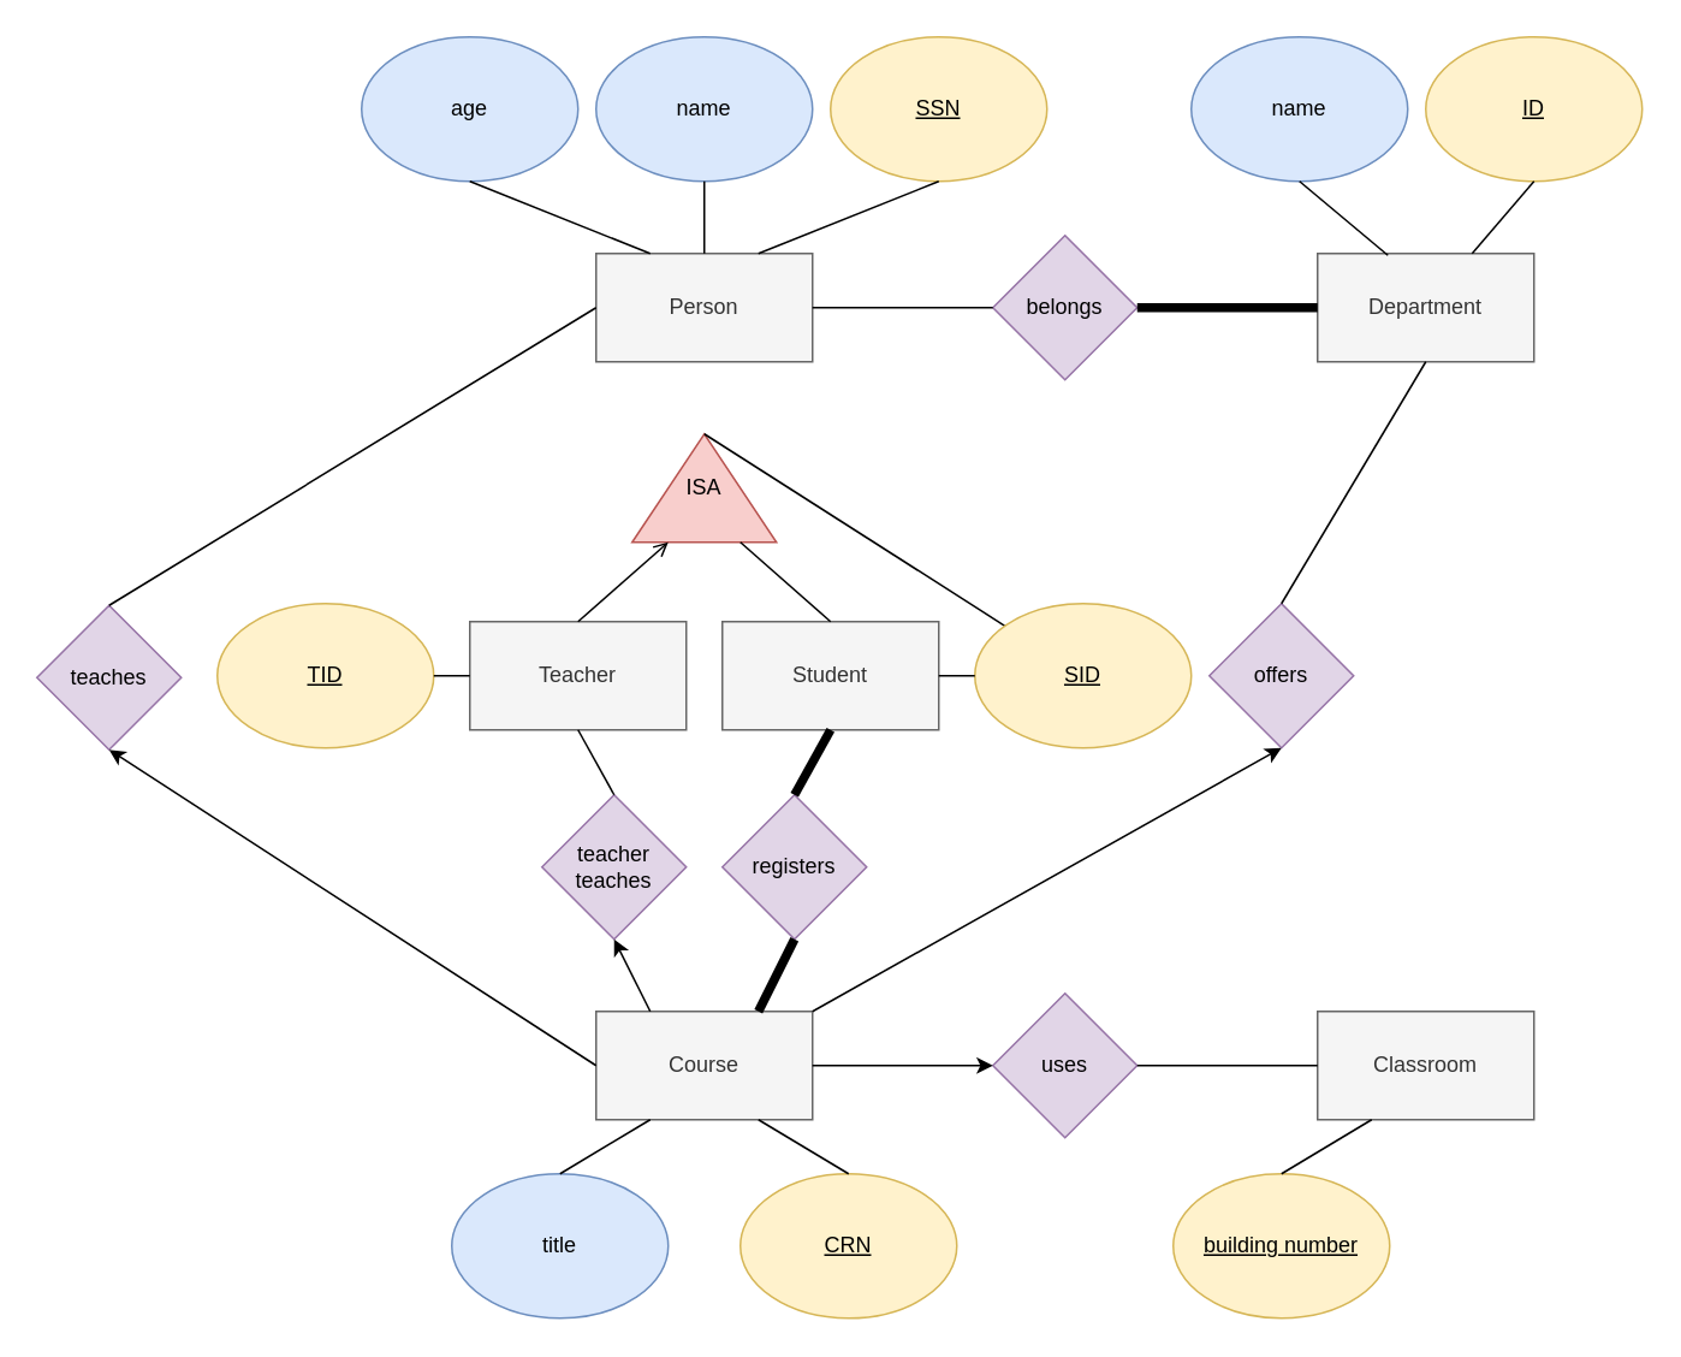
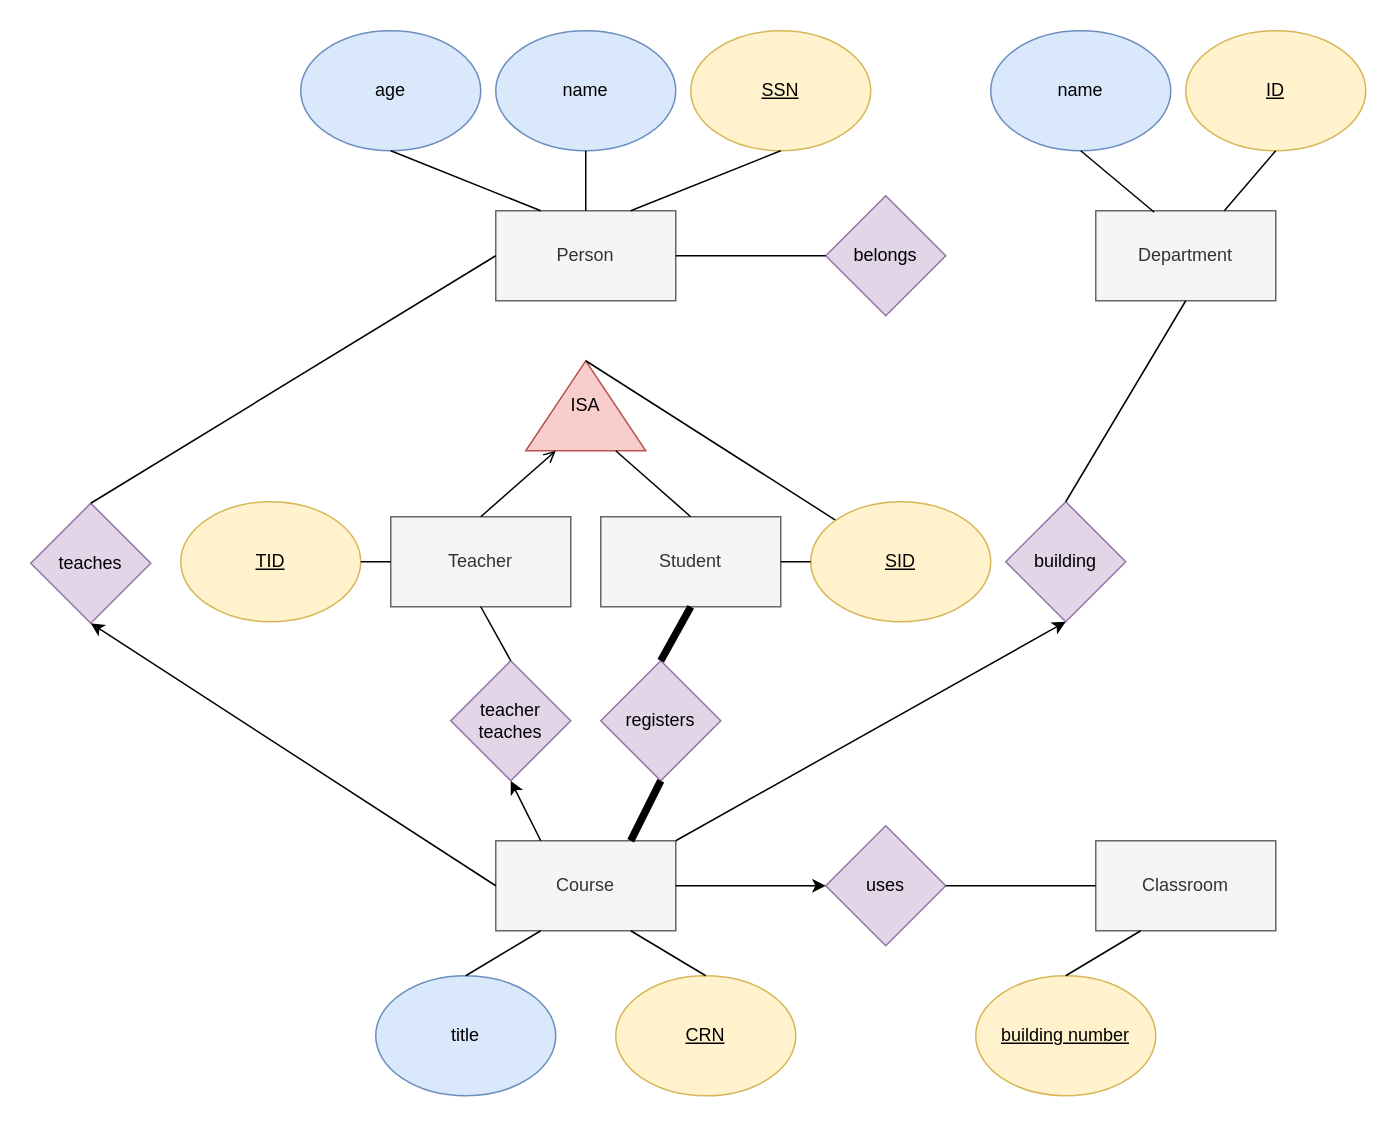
- <mxCell id="24" value="" style="endArrow=none;html=1;rounded=0;strokeWidth=5;exitX=1;exitY=0.5;exitDx=0;exitDy=0;entryX=0;entryY=0.5;entryDx=0;entryDy=0;" parent="1" source="22" target="21" edge="1"><mxGeometry width="50" height="50" relative="1" as="geometry"><mxPoint x="600" y="370" as="sourcePoint" /><mxPoint x="650" y="320" as="targetPoint" /></mxGeometry></mxCell>
- <mxCell id="29" value="offers" style="rhombus;whiteSpace=wrap;html=1;fillColor=#e1d5e7;strokeColor=#9673a6;" parent="1" vertex="1"><mxGeometry x="670" y="334" width="80" height="80" as="geometry" /></mxCell>
+ <mxCell id="29" value="building" style="rhombus;whiteSpace=wrap;html=1;fillColor=#e1d5e7;strokeColor=#9673a6;" parent="1" vertex="1"><mxGeometry x="670" y="334" width="80" height="80" as="geometry" /></mxCell>
